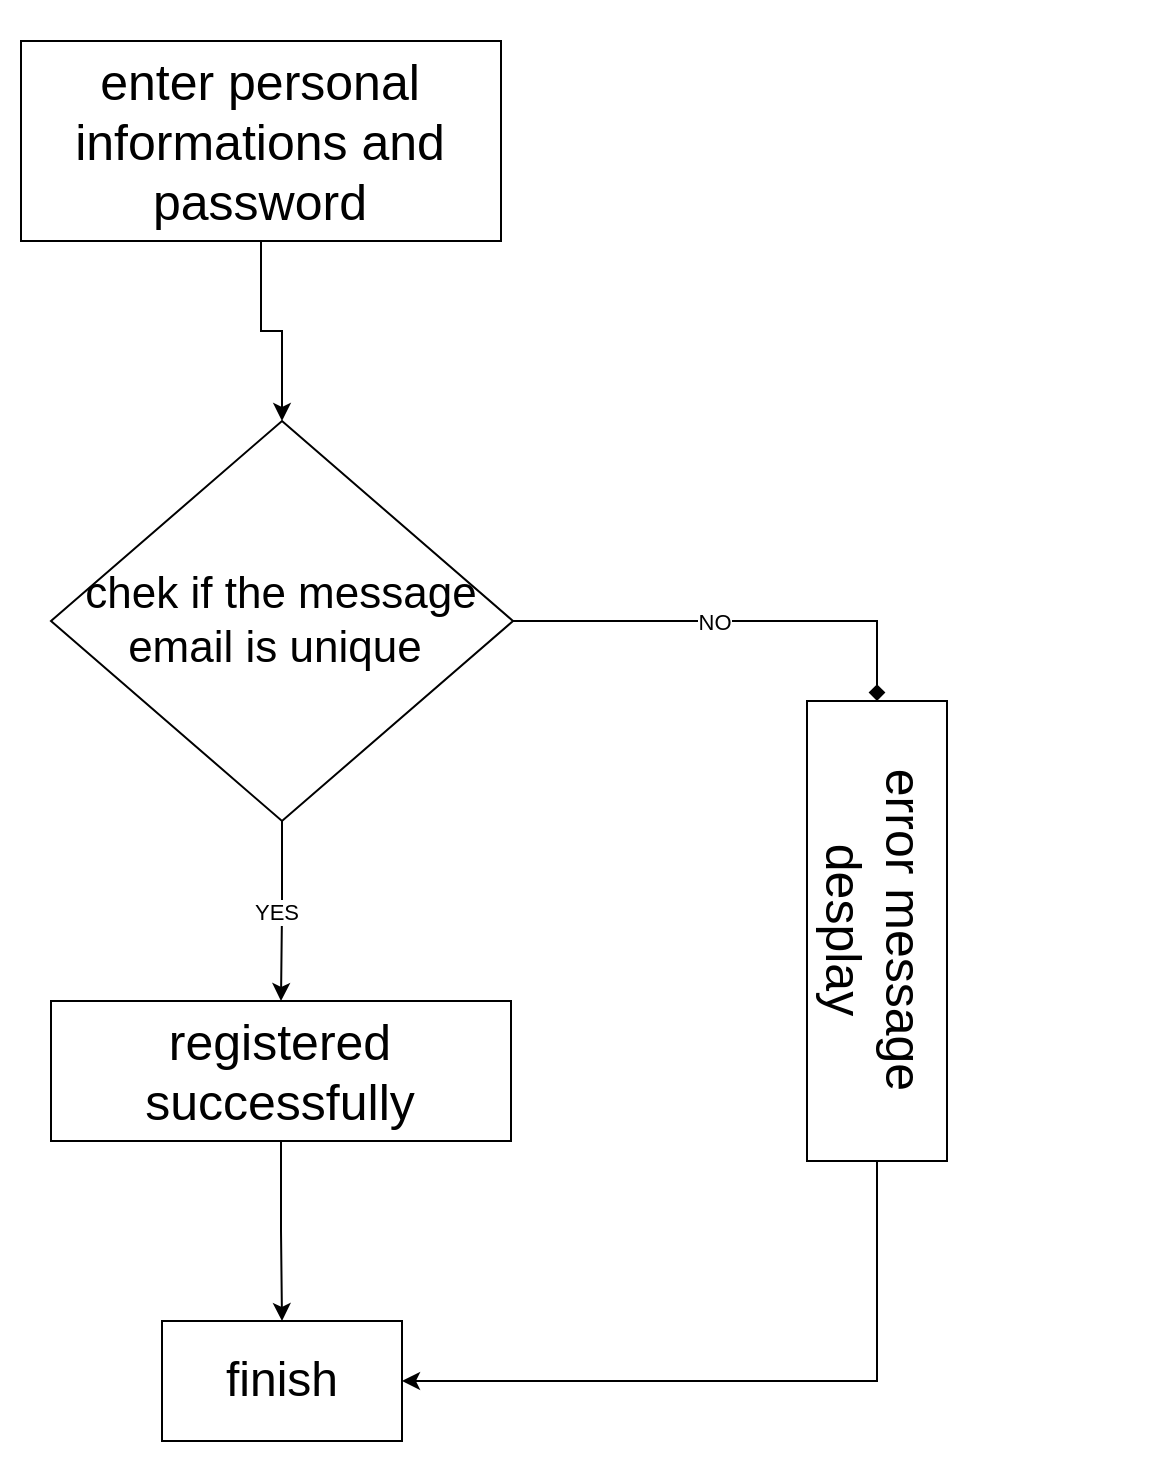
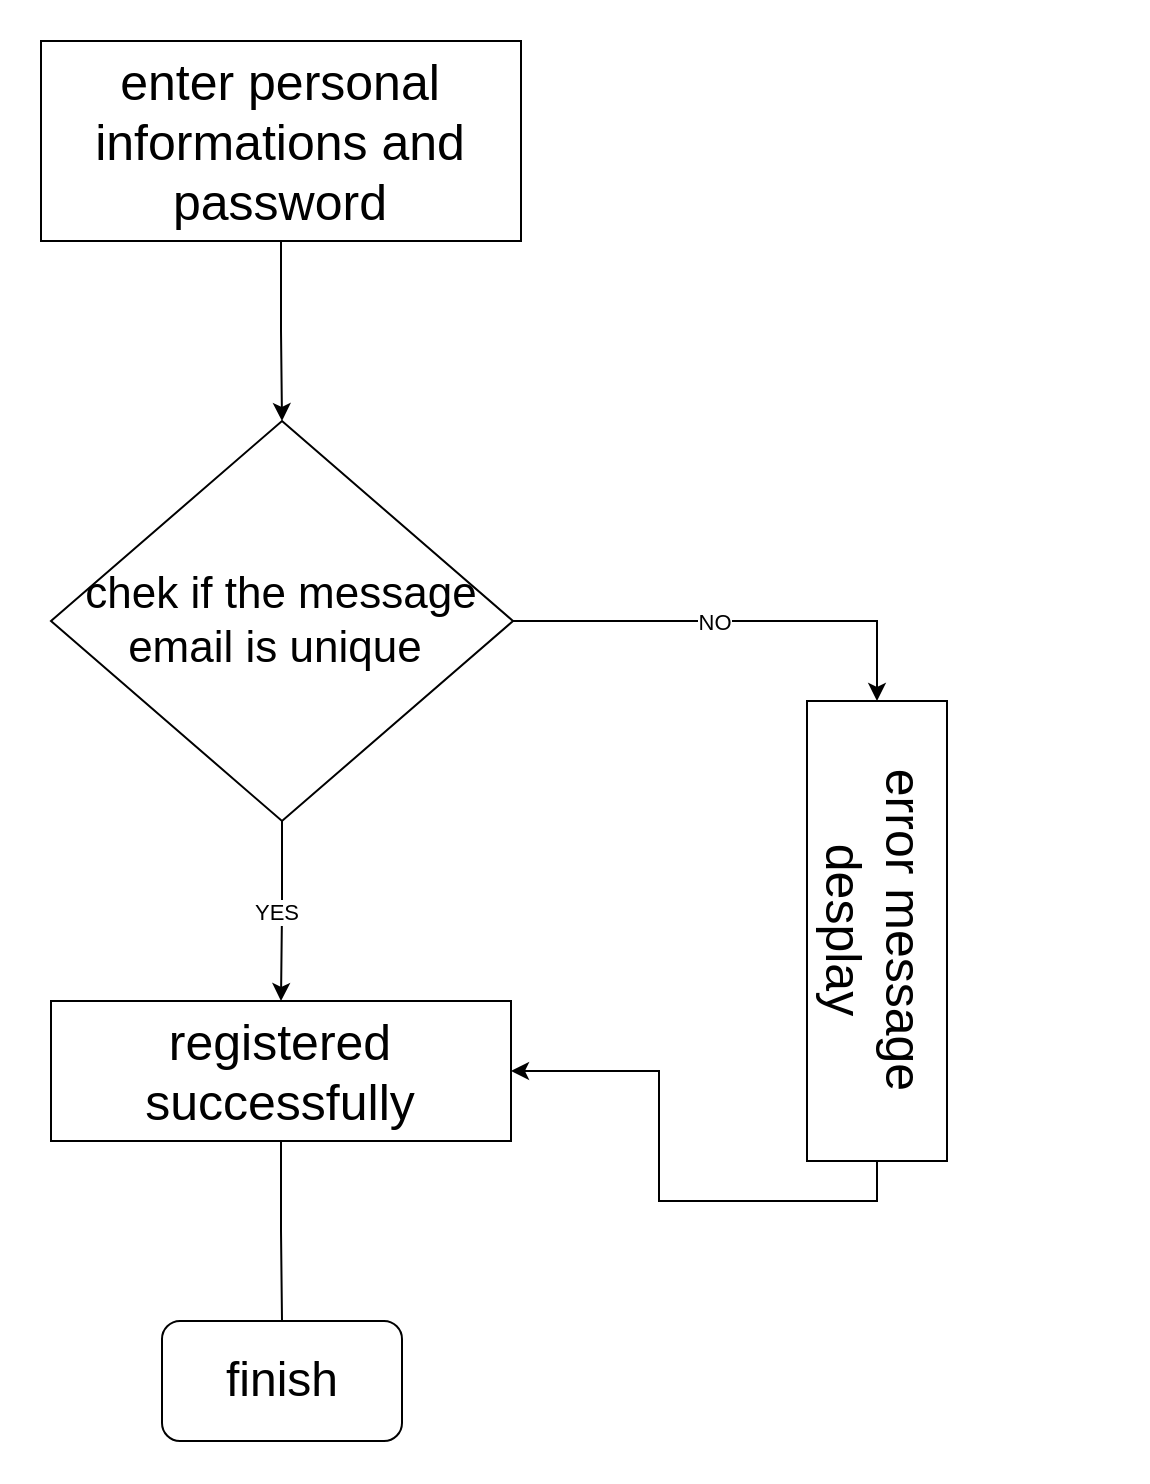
- <mxCell id="3" value="&lt;span style=&quot;font-size: 25px;&quot;&gt;enter personal informations and password&lt;/span&gt;" style="rounded=0;whiteSpace=wrap;html=1;" vertex="1" parent="1"><mxGeometry x="10" y="20" width="240" height="100" as="geometry" /></mxCell>
+ <mxCell id="3" value="&lt;span style=&quot;font-size: 25px;&quot;&gt;enter personal informations and password&lt;/span&gt;" style="rounded=0;whiteSpace=wrap;html=1;" vertex="1" parent="1"><mxGeometry x="20" y="20" width="240" height="100" as="geometry" /></mxCell>
- <mxCell id="4" style="edgeStyle=orthogonalEdgeStyle;rounded=0;orthogonalLoop=1;jettySize=auto;html=1;entryX=0;entryY=0.5;entryDx=0;entryDy=0;endArrow=diamond;" edge="1" parent="1" source="8" target="13"><mxGeometry relative="1" as="geometry" /></mxCell>
+ <mxCell id="4" style="edgeStyle=orthogonalEdgeStyle;rounded=0;orthogonalLoop=1;jettySize=auto;html=1;entryX=0;entryY=0.5;entryDx=0;entryDy=0;" edge="1" parent="1" source="8" target="13"><mxGeometry relative="1" as="geometry" /></mxCell>
- <mxCell id="9" style="edgeStyle=orthogonalEdgeStyle;rounded=0;orthogonalLoop=1;jettySize=auto;html=1;entryX=0.5;entryY=0;entryDx=0;entryDy=0;" edge="1" parent="1" source="10" target="11"><mxGeometry relative="1" as="geometry" /></mxCell>
+ <mxCell id="9" style="edgeStyle=orthogonalEdgeStyle;rounded=0;orthogonalLoop=1;jettySize=auto;html=1;entryX=0.5;entryY=0;entryDx=0;entryDy=0;endArrow=none;" edge="1" parent="1" source="10" target="11"><mxGeometry relative="1" as="geometry" /></mxCell>
- <mxCell id="11" value="&lt;font style=&quot;font-size: 24px;&quot;&gt;finish&lt;/font&gt;" style="whiteSpace=wrap;html=1;rounded=0;" vertex="1" parent="1"><mxGeometry x="80.5" y="660" width="120" height="60" as="geometry" /></mxCell>
+ <mxCell id="11" value="&lt;font style=&quot;font-size: 24px;&quot;&gt;finish&lt;/font&gt;" style="rounded=1;whiteSpace=wrap;html=1;" vertex="1" parent="1"><mxGeometry x="80.5" y="660" width="120" height="60" as="geometry" /></mxCell>
- <mxCell id="12" style="edgeStyle=orthogonalEdgeStyle;rounded=0;orthogonalLoop=1;jettySize=auto;html=1;entryX=1;entryY=0.5;entryDx=0;entryDy=0;exitX=1;exitY=0.5;exitDx=0;exitDy=0;" edge="1" parent="1" source="13" target="11"><mxGeometry relative="1" as="geometry"><mxPoint x="466" y="650" as="sourcePoint" /></mxGeometry></mxCell>
+ <mxCell id="12" style="edgeStyle=orthogonalEdgeStyle;rounded=0;orthogonalLoop=1;jettySize=auto;html=1;exitX=1;exitY=0.5;exitDx=0;exitDy=0;" edge="1" parent="1" source="13" target="10"><mxGeometry relative="1" as="geometry"><mxPoint x="466" y="650" as="sourcePoint" /></mxGeometry></mxCell>
